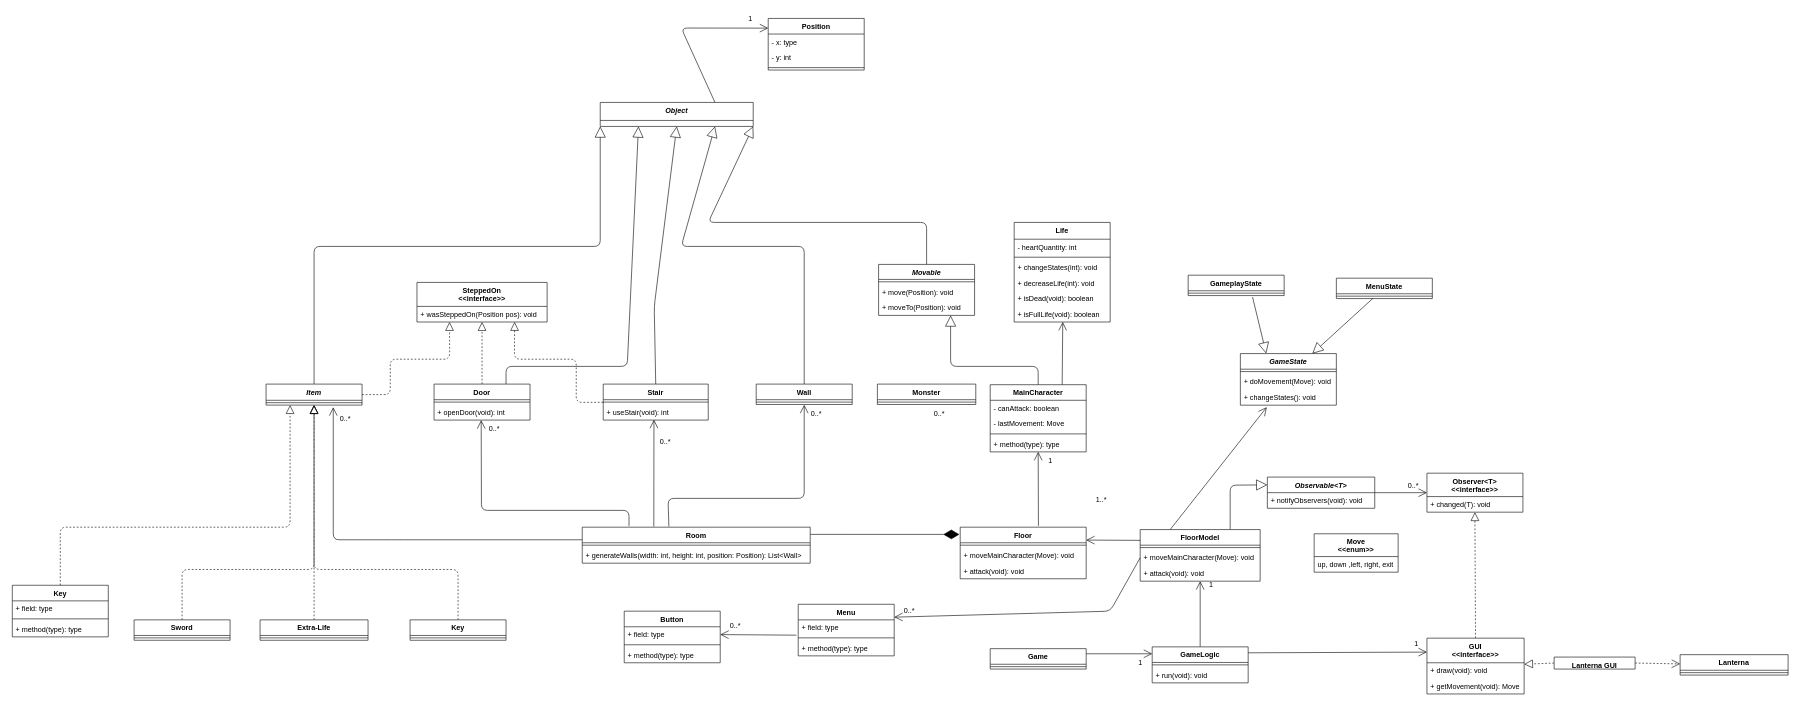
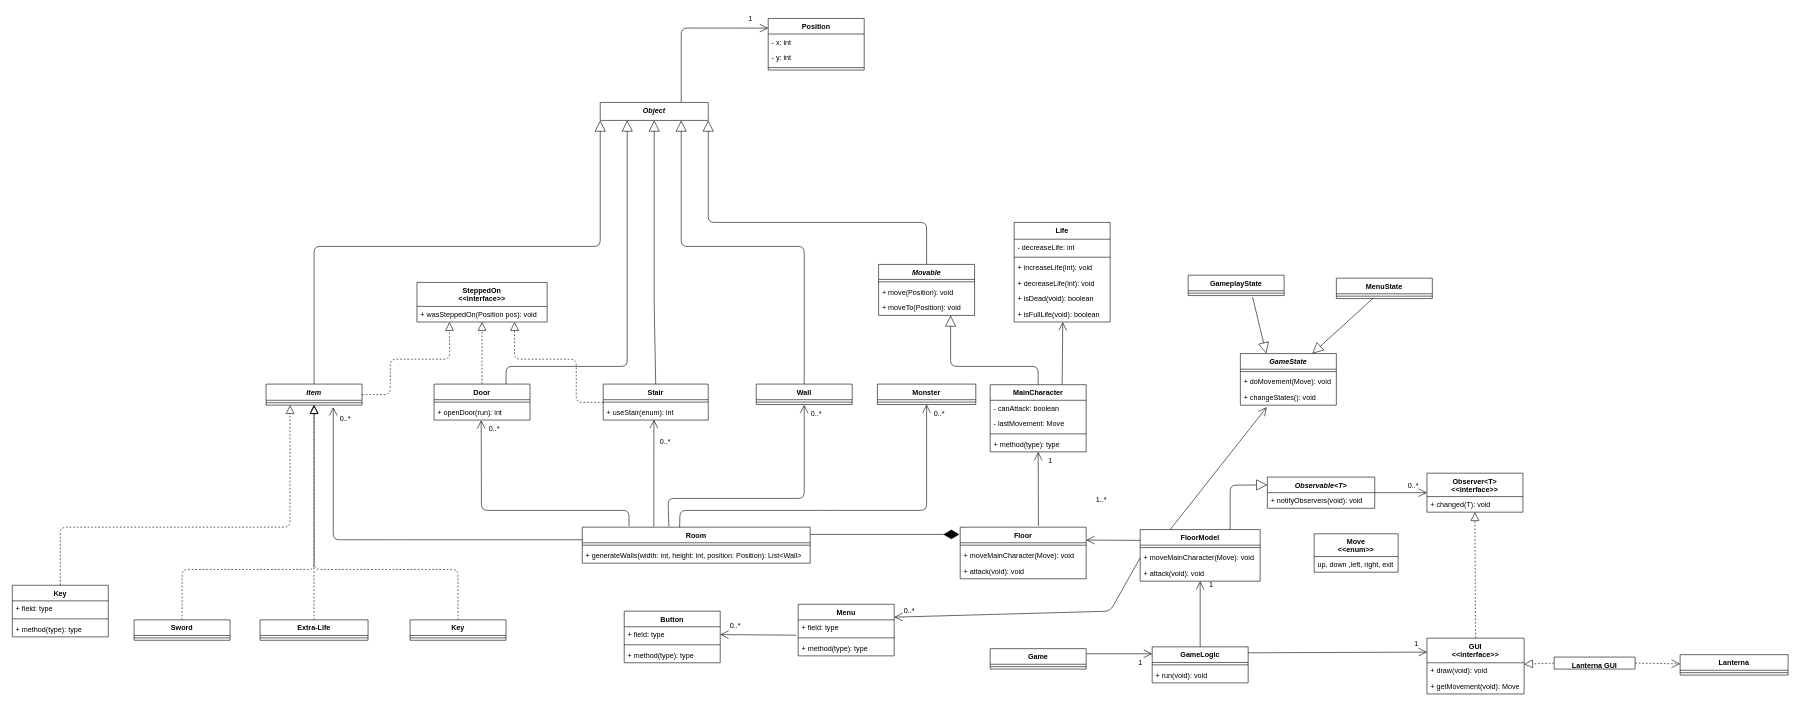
- <mxCell id="38" value="- x: type" style="text;strokeColor=none;fillColor=none;align=left;verticalAlign=top;spacingLeft=4;spacingRight=4;overflow=hidden;rotatable=0;points=[[0,0.5],[1,0.5]];portConstraint=eastwest;" parent="37" vertex="1"><mxGeometry y="26" width="160" height="26" as="geometry" /></mxCell>
+ <mxCell id="38" value="- x: int" style="text;strokeColor=none;fillColor=none;align=left;verticalAlign=top;spacingLeft=4;spacingRight=4;overflow=hidden;rotatable=0;points=[[0,0.5],[1,0.5]];portConstraint=eastwest;" parent="37" vertex="1"><mxGeometry y="26" width="160" height="26" as="geometry" /></mxCell>
- <mxCell id="41" value="Object" style="swimlane;fontStyle=3;align=center;verticalAlign=top;childLayout=stackLayout;horizontal=1;startSize=30;horizontalStack=0;resizeParent=1;resizeParentMax=0;resizeLast=0;collapsible=1;marginBottom=0;" parent="1" vertex="1"><mxGeometry x="1000" y="170" width="255" height="40" as="geometry" /></mxCell>
+ <mxCell id="41" value="Object" style="swimlane;fontStyle=3;align=center;verticalAlign=top;childLayout=stackLayout;horizontal=1;startSize=30;horizontalStack=0;resizeParent=1;resizeParentMax=0;resizeLast=0;collapsible=1;marginBottom=0;" parent="1" vertex="1"><mxGeometry x="1000" y="170" width="180" height="30" as="geometry" /></mxCell>
- <mxCell id="73" value="- heartQuantity: int" style="text;strokeColor=none;fillColor=none;align=left;verticalAlign=top;spacingLeft=4;spacingRight=4;overflow=hidden;rotatable=0;points=[[0,0.5],[1,0.5]];portConstraint=eastwest;" parent="72" vertex="1"><mxGeometry y="28" width="160" height="26" as="geometry" /></mxCell>
+ <mxCell id="73" value="- decreaseLife: int" style="text;strokeColor=none;fillColor=none;align=left;verticalAlign=top;spacingLeft=4;spacingRight=4;overflow=hidden;rotatable=0;points=[[0,0.5],[1,0.5]];portConstraint=eastwest;" parent="72" vertex="1"><mxGeometry y="28" width="160" height="26" as="geometry" /></mxCell>
- <mxCell id="75" value="+ changeStates(int): void" style="text;strokeColor=none;fillColor=none;align=left;verticalAlign=top;spacingLeft=4;spacingRight=4;overflow=hidden;rotatable=0;points=[[0,0.5],[1,0.5]];portConstraint=eastwest;" parent="72" vertex="1"><mxGeometry y="62" width="160" height="26" as="geometry" /></mxCell>
+ <mxCell id="75" value="+ increaseLife(int): void" style="text;strokeColor=none;fillColor=none;align=left;verticalAlign=top;spacingLeft=4;spacingRight=4;overflow=hidden;rotatable=0;points=[[0,0.5],[1,0.5]];portConstraint=eastwest;" parent="72" vertex="1"><mxGeometry y="62" width="160" height="26" as="geometry" /></mxCell>
- <mxCell id="63" value="+ openDoor(void): int" style="text;strokeColor=none;fillColor=none;align=left;verticalAlign=top;spacingLeft=4;spacingRight=4;overflow=hidden;rotatable=0;points=[[0,0.5],[1,0.5]];portConstraint=eastwest;" parent="61" vertex="1"><mxGeometry y="34" width="160" height="26" as="geometry" /></mxCell>
+ <mxCell id="63" value="+ openDoor(run): int" style="text;strokeColor=none;fillColor=none;align=left;verticalAlign=top;spacingLeft=4;spacingRight=4;overflow=hidden;rotatable=0;points=[[0,0.5],[1,0.5]];portConstraint=eastwest;" parent="61" vertex="1"><mxGeometry y="34" width="160" height="26" as="geometry" /></mxCell>
- <mxCell id="66" value="+ useStair(void): int" style="text;strokeColor=none;fillColor=none;align=left;verticalAlign=top;spacingLeft=4;spacingRight=4;overflow=hidden;rotatable=0;points=[[0,0.5],[1,0.5]];portConstraint=eastwest;" parent="64" vertex="1"><mxGeometry y="34" width="175" height="26" as="geometry" /></mxCell>
+ <mxCell id="66" value="+ useStair(enum): int" style="text;strokeColor=none;fillColor=none;align=left;verticalAlign=top;spacingLeft=4;spacingRight=4;overflow=hidden;rotatable=0;points=[[0,0.5],[1,0.5]];portConstraint=eastwest;" parent="64" vertex="1"><mxGeometry y="34" width="175" height="26" as="geometry" /></mxCell>
+ <mxCell id="11" value="" style="endArrow=open;endFill=1;endSize=12;html=1;exitX=0.427;exitY=0.025;exitDx=0;exitDy=0;entryX=0.5;entryY=1;entryDx=0;entryDy=0;exitPerimeter=0;" parent="1" source="54" target="83" edge="1"><mxGeometry width="160" relative="1" as="geometry"><mxPoint x="1304" y="830" as="sourcePoint" /><mxPoint x="1542" y="678" as="targetPoint" /><Array as="points"><mxPoint x="1133" y="850" /><mxPoint x="1380" y="850" /><mxPoint x="1544" y="850" /></Array></mxGeometry></mxCell>
